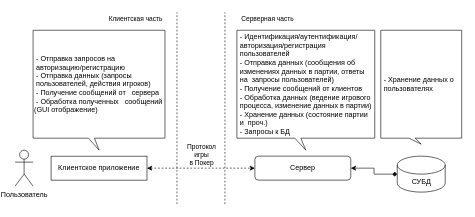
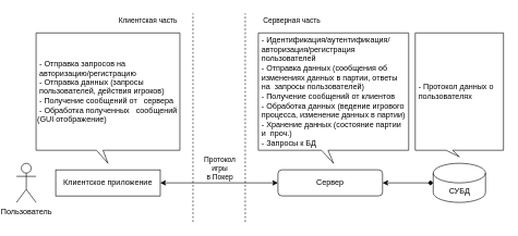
- <mxCell id="15" value="&amp;nbsp;- Хранение данных о&amp;nbsp; &amp;nbsp; &amp;nbsp;пользователях" style="shape=callout;whiteSpace=wrap;html=1;perimeter=calloutPerimeter;base=10;position2=0.5;size=10;position=0.35;align=left;" parent="1" vertex="1"><mxGeometry x="630" y="50" width="135" height="190" as="geometry" /></mxCell>
+ <mxCell id="15" value="&amp;nbsp;- Протокол данных о&amp;nbsp; &amp;nbsp; &amp;nbsp;пользователях" style="shape=callout;whiteSpace=wrap;html=1;perimeter=calloutPerimeter;base=10;position2=0.5;size=10;position=0.35;align=left;" parent="1" vertex="1"><mxGeometry x="630" y="50" width="135" height="190" as="geometry" /></mxCell>
- <mxCell id="2" style="edgeStyle=orthogonalEdgeStyle;rounded=0;orthogonalLoop=1;jettySize=auto;html=1;exitX=1;exitY=0.5;exitDx=0;exitDy=0;entryX=0;entryY=0.5;entryDx=0;entryDy=0;endArrow=classic;endFill=1;startArrow=classic;startFill=1;dashed=1;" parent="1" source="4" target="7" edge="1"><mxGeometry relative="1" as="geometry" /></mxCell>
+ <mxCell id="2" style="edgeStyle=orthogonalEdgeStyle;rounded=0;orthogonalLoop=1;jettySize=auto;html=1;exitX=1;exitY=0.5;exitDx=0;exitDy=0;entryX=0;entryY=0.5;entryDx=0;entryDy=0;endArrow=classic;endFill=1;startArrow=classic;startFill=1;" parent="1" source="4" target="7" edge="1"><mxGeometry relative="1" as="geometry" /></mxCell>
- <mxCell id="12" value="СУБД" style="shape=cylinder3;whiteSpace=wrap;html=1;boundedLbl=1;backgroundOutline=1;size=15;" parent="1" vertex="1"><mxGeometry x="657.5" y="260" width="80" height="60" as="geometry" /></mxCell>
+ <mxCell id="12" value="СУБД" style="shape=cylinder3;whiteSpace=wrap;html=1;boundedLbl=1;backgroundOutline=1;size=15;" parent="1" vertex="1"><mxGeometry x="657.5" y="250" width="80" height="60" as="geometry" /></mxCell>
